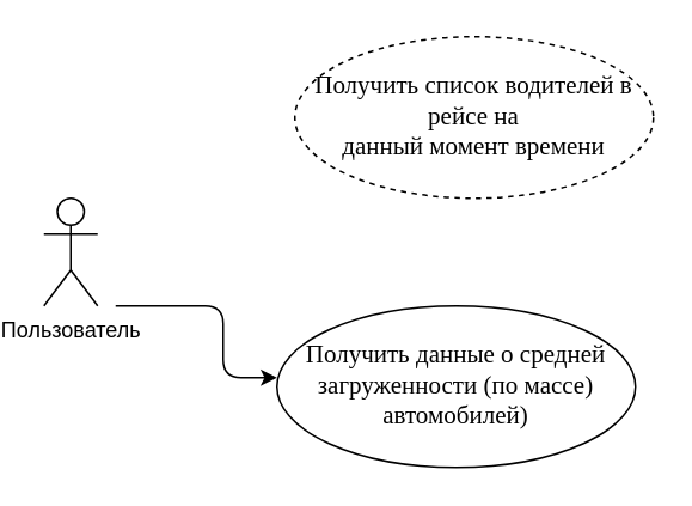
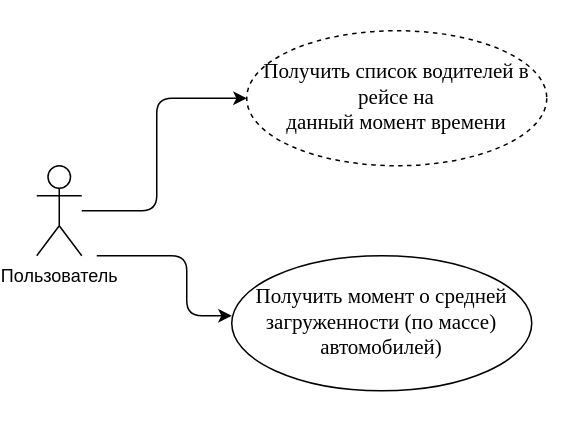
+ <mxCell id="4" value="" style="endArrow=classic;html=1;entryX=0;entryY=0.5;entryDx=0;entryDy=0;" edge="1" parent="1" source="2" target="3"><mxGeometry width="50" height="50" relative="1" as="geometry"><mxPoint x="100" y="160" as="sourcePoint" /><mxPoint x="150" y="110" as="targetPoint" /><Array as="points"><mxPoint x="100" y="140" /><mxPoint x="100" y="65" /></Array></mxGeometry></mxCell>
- <mxCell id="6" value="&lt;font face=&quot;Times New Roman&quot;&gt;&lt;span style=&quot;font-size: 14px&quot;&gt;Получить данные о средней загруженности (по массе) автомобилей)&lt;/span&gt;&lt;/font&gt;" style="ellipse;whiteSpace=wrap;html=1;" vertex="1" parent="1"><mxGeometry x="150" y="170" width="200" height="90" as="geometry" /></mxCell>
+ <mxCell id="6" value="&lt;font face=&quot;Times New Roman&quot;&gt;&lt;span style=&quot;font-size: 14px&quot;&gt;Получить момент о средней загруженности (по массе) автомобилей)&lt;/span&gt;&lt;/font&gt;" style="ellipse;whiteSpace=wrap;html=1;" vertex="1" parent="1"><mxGeometry x="150" y="170" width="200" height="90" as="geometry" /></mxCell>
